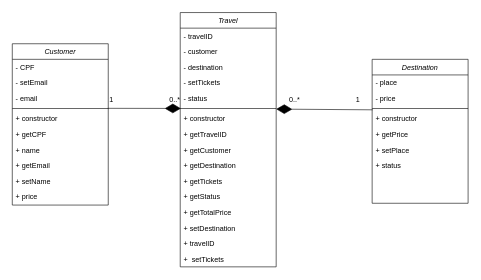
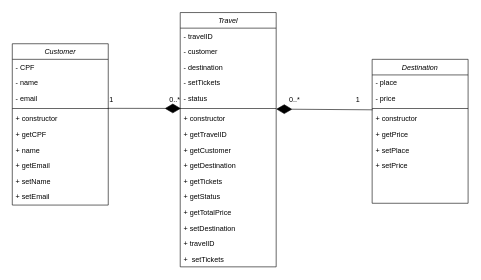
- <mxCell id="4" value="- setEmail" style="text;align=left;verticalAlign=top;spacingLeft=4;spacingRight=4;overflow=hidden;rotatable=0;points=[[0,0.5],[1,0.5]];portConstraint=eastwest;" vertex="1" parent="2"><mxGeometry y="52" width="160" height="26" as="geometry" /></mxCell>
+ <mxCell id="4" value="- name" style="text;align=left;verticalAlign=top;spacingLeft=4;spacingRight=4;overflow=hidden;rotatable=0;points=[[0,0.5],[1,0.5]];portConstraint=eastwest;" vertex="1" parent="2"><mxGeometry y="52" width="160" height="26" as="geometry" /></mxCell>
- <mxCell id="20" value="+ status" style="text;align=left;verticalAlign=top;spacingLeft=4;spacingRight=4;overflow=hidden;rotatable=0;points=[[0,0.5],[1,0.5]];portConstraint=eastwest;" vertex="1" parent="13"><mxGeometry y="164" width="160" height="26" as="geometry" /></mxCell>
+ <mxCell id="20" value="+ setPrice" style="text;align=left;verticalAlign=top;spacingLeft=4;spacingRight=4;overflow=hidden;rotatable=0;points=[[0,0.5],[1,0.5]];portConstraint=eastwest;" vertex="1" parent="13"><mxGeometry y="164" width="160" height="26" as="geometry" /></mxCell>
- <mxCell id="12" value="+ price" style="text;align=left;verticalAlign=top;spacingLeft=4;spacingRight=4;overflow=hidden;rotatable=0;points=[[0,0.5],[1,0.5]];portConstraint=eastwest;" vertex="1" parent="2"><mxGeometry y="242" width="160" height="26" as="geometry" /></mxCell>
+ <mxCell id="12" value="+ setEmail" style="text;align=left;verticalAlign=top;spacingLeft=4;spacingRight=4;overflow=hidden;rotatable=0;points=[[0,0.5],[1,0.5]];portConstraint=eastwest;" vertex="1" parent="2"><mxGeometry y="242" width="160" height="26" as="geometry" /></mxCell>
